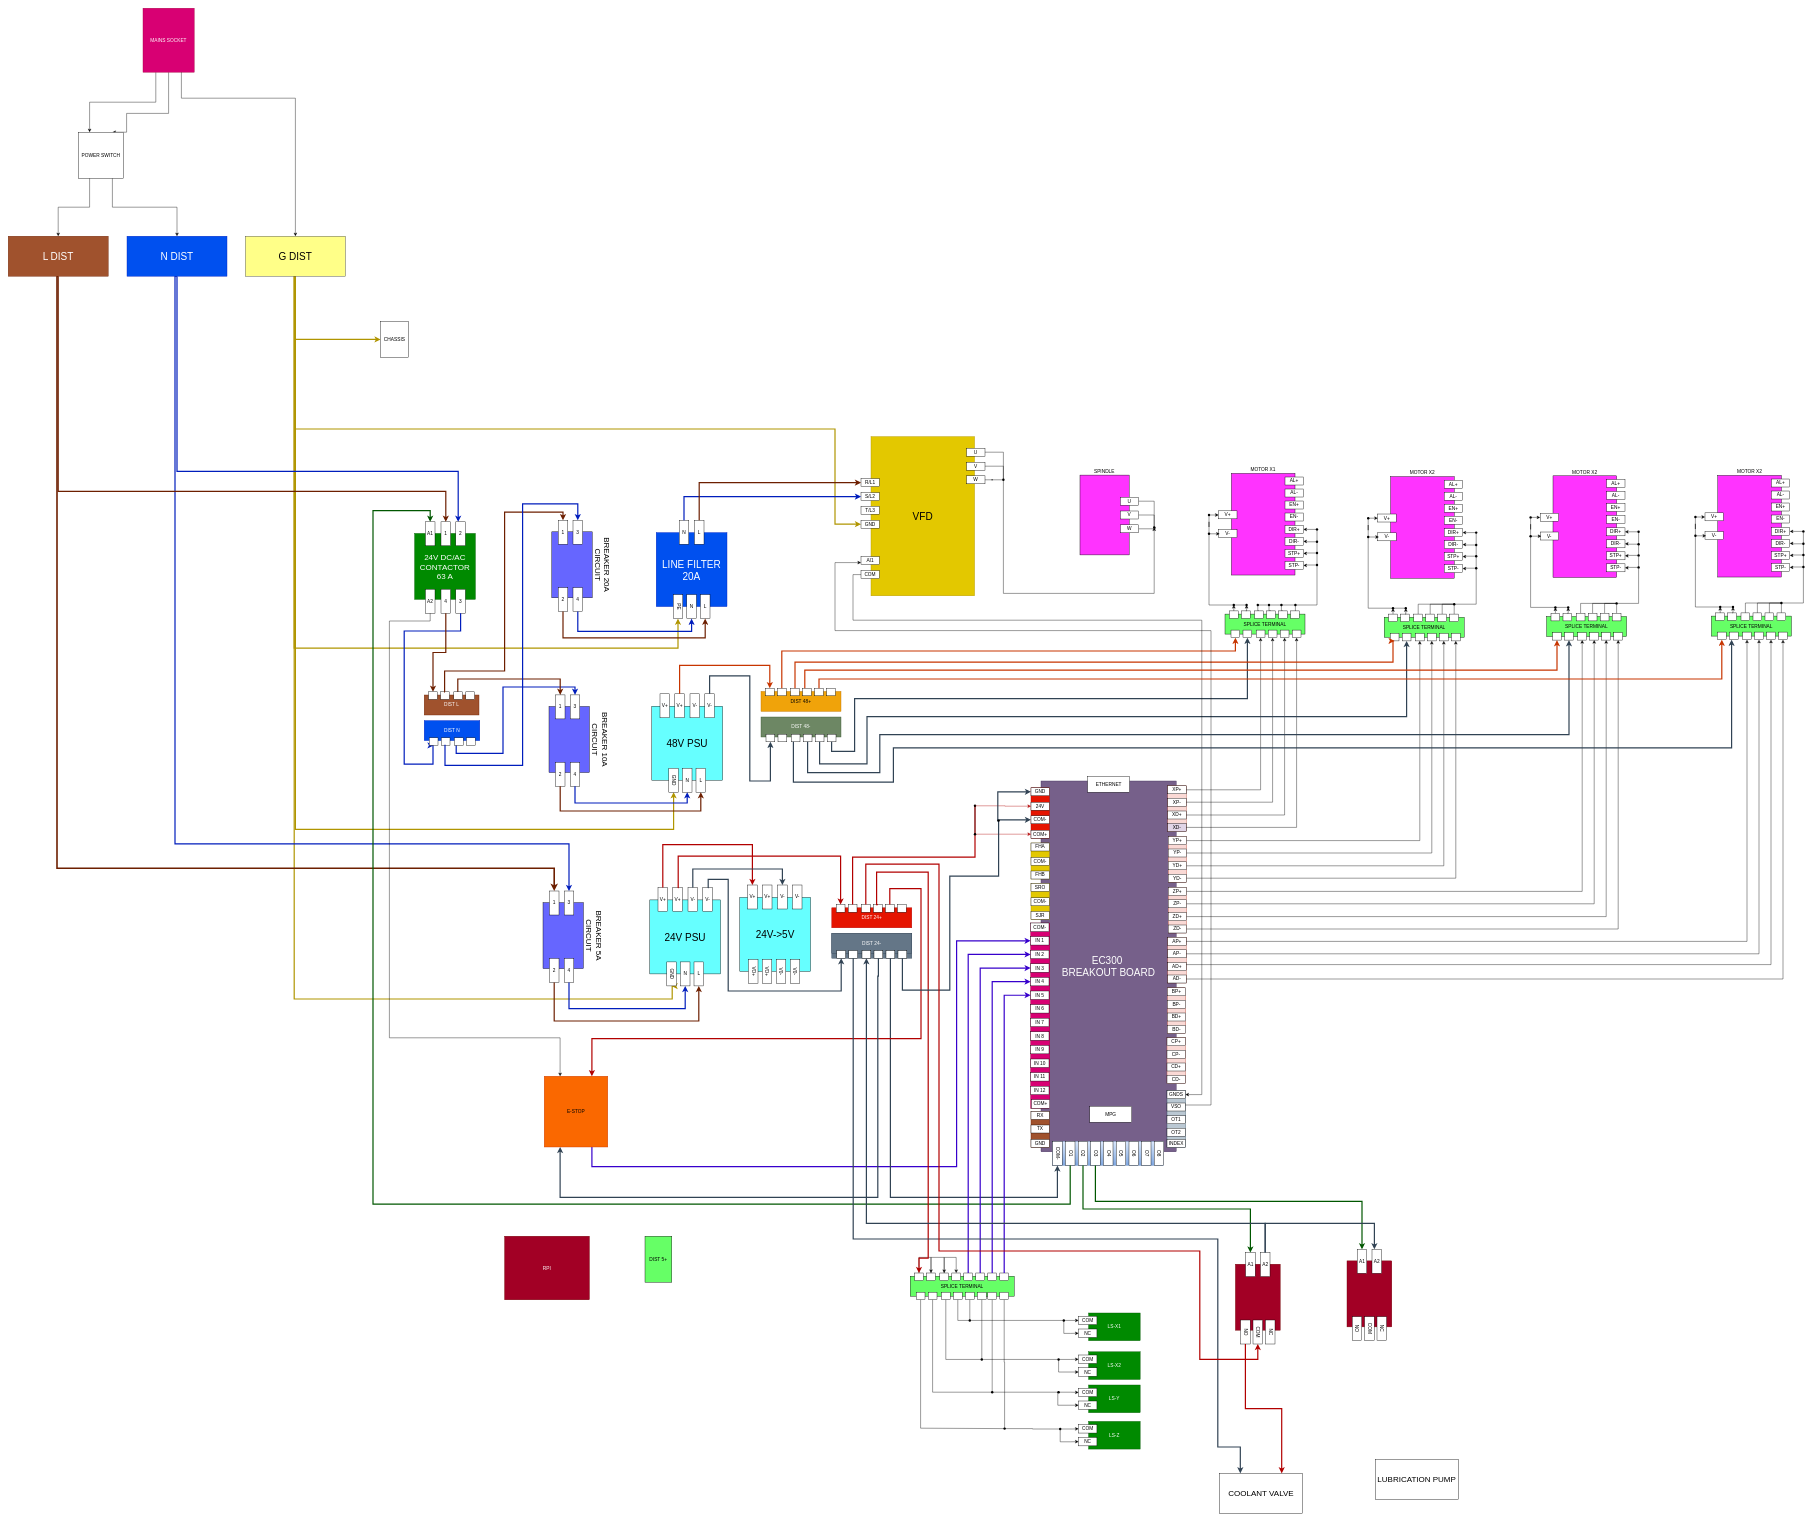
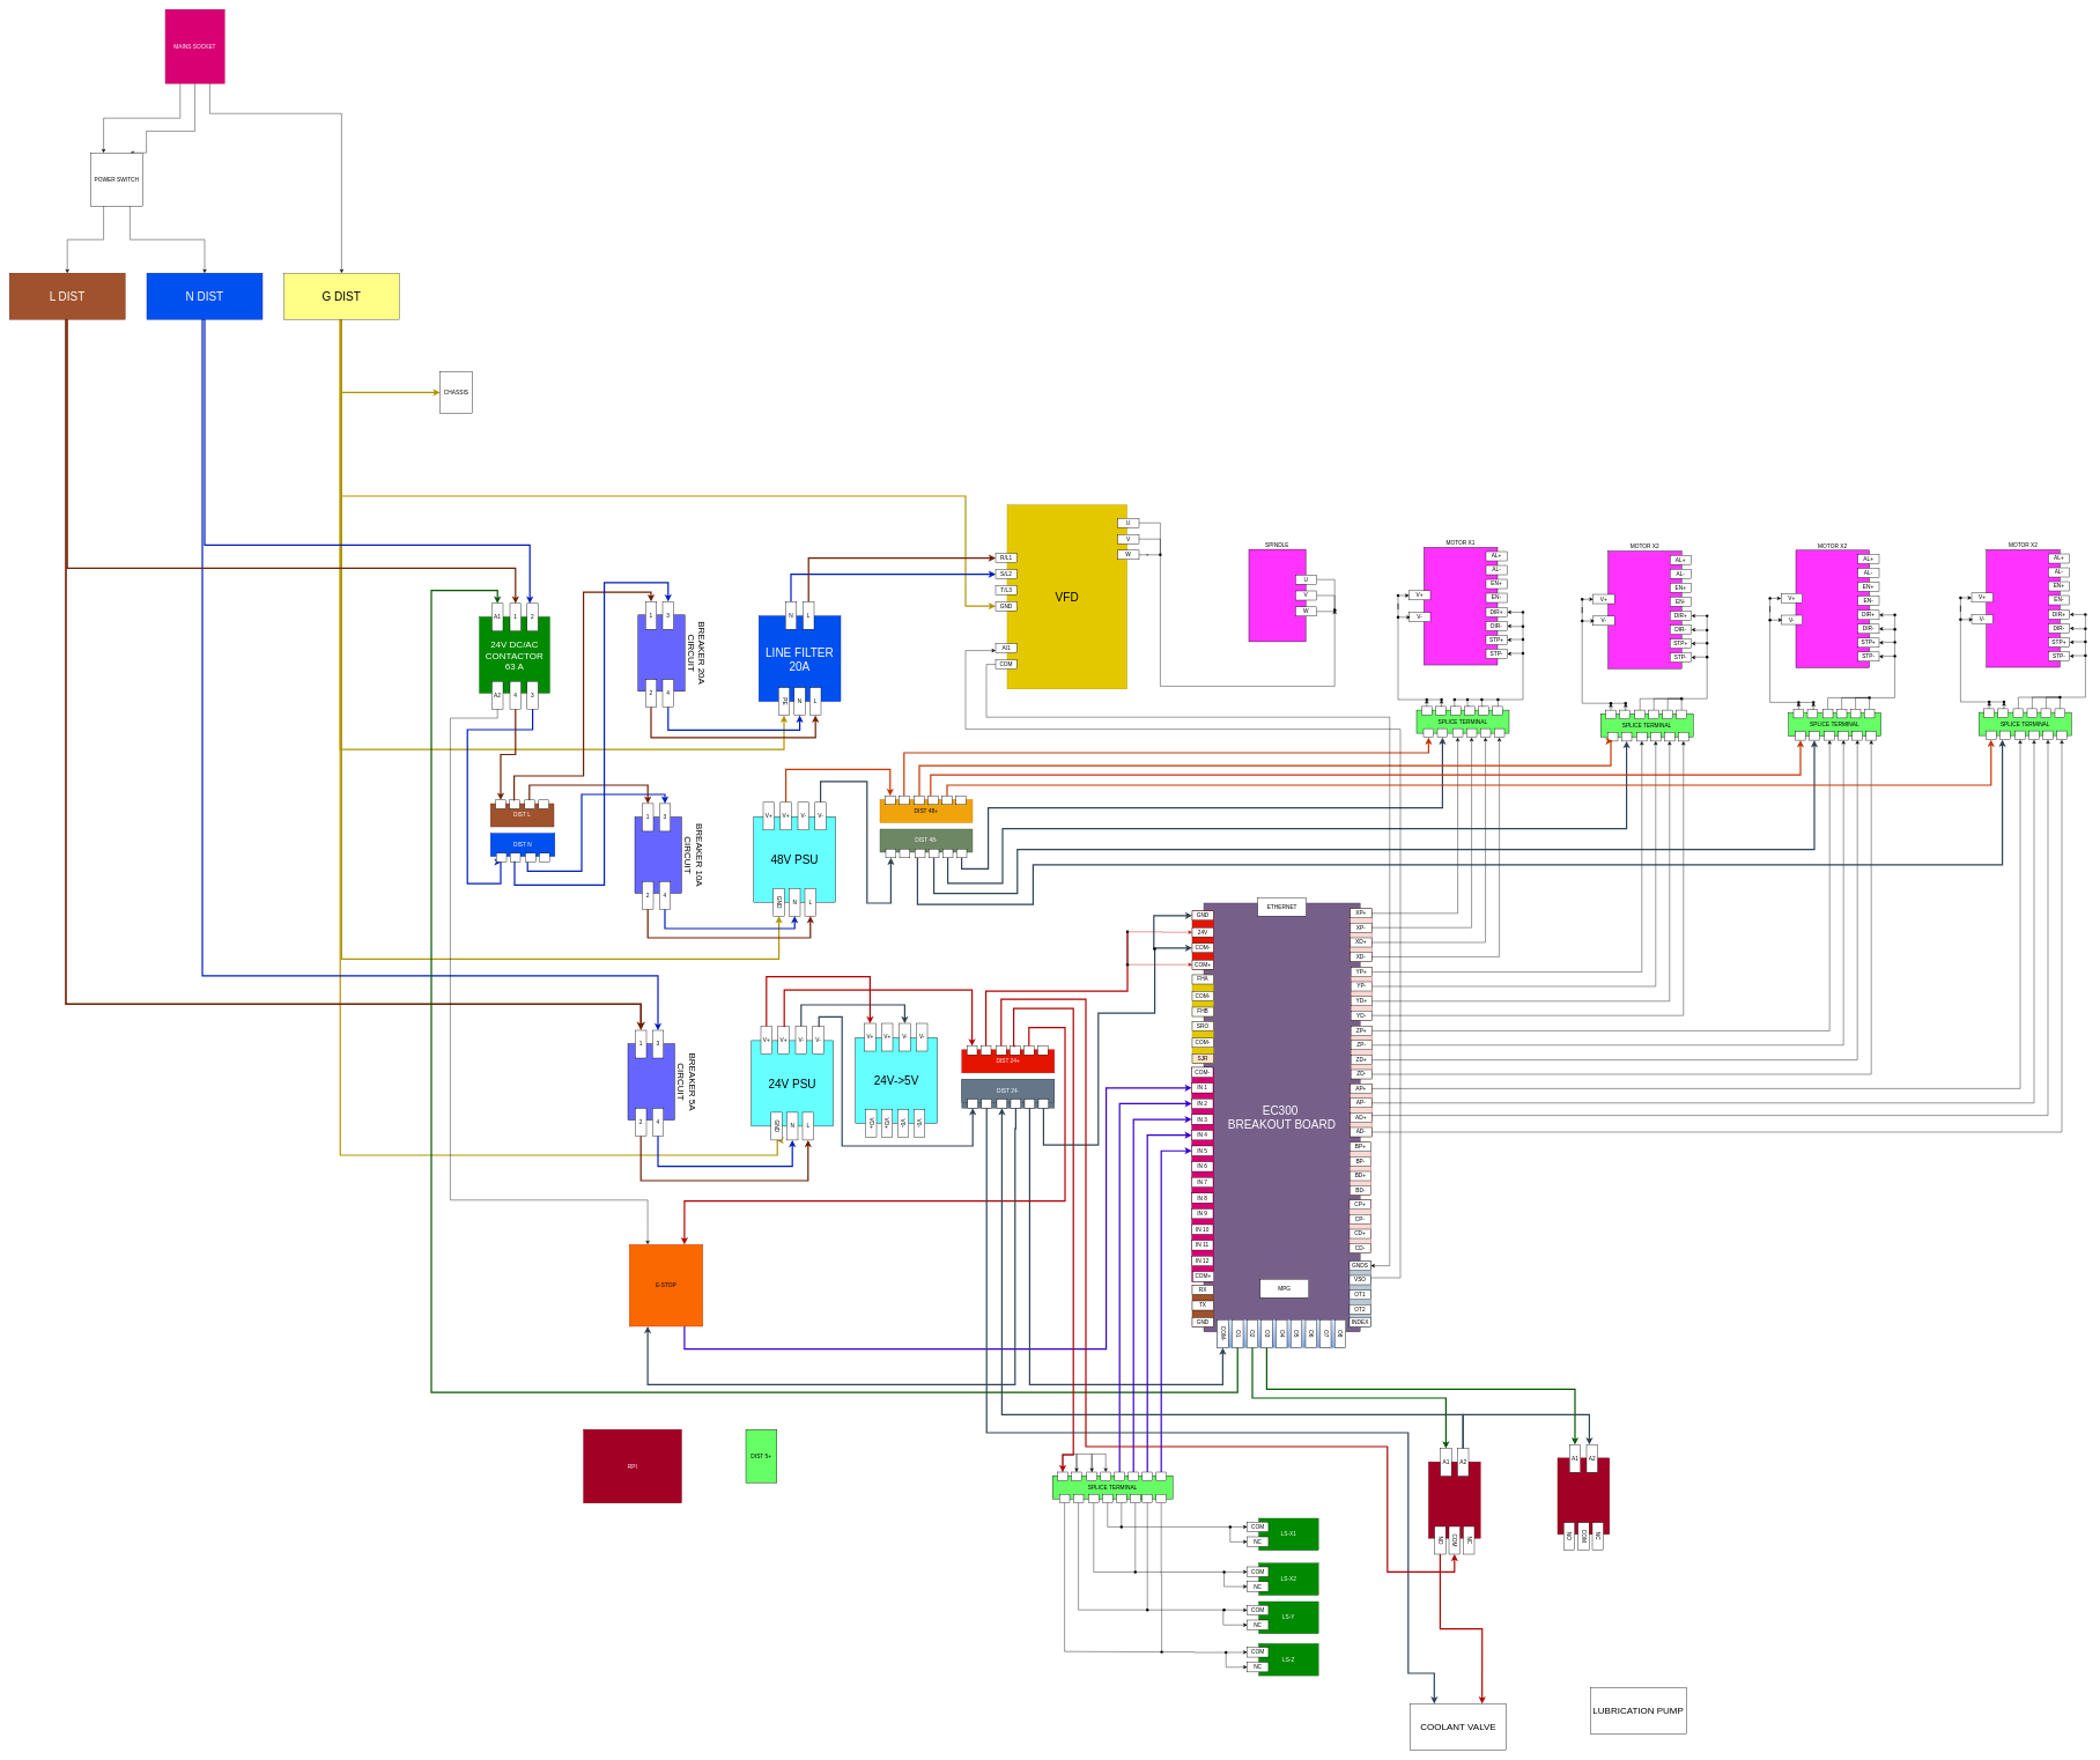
- <mxCell id="44" value="XD-" style="rounded=0;whiteSpace=wrap;html=1;fillColor=#e1d5e7;" parent="40" vertex="1"><mxGeometry y="94" width="46" height="20" as="geometry" /></mxCell>
+ <mxCell id="44" value="XD-" style="rounded=0;whiteSpace=wrap;html=1;" parent="40" vertex="1"><mxGeometry y="94" width="46" height="20" as="geometry" /></mxCell>
- <mxCell id="34" value="SJR" style="rounded=0;whiteSpace=wrap;html=1;" parent="31" vertex="1"><mxGeometry y="70" width="46" height="20" as="geometry" /></mxCell>
+ <mxCell id="34" value="SJR" style="rounded=0;whiteSpace=wrap;html=1;fillColor=#ffe6cc;" parent="31" vertex="1"><mxGeometry y="70" width="46" height="20" as="geometry" /></mxCell>
